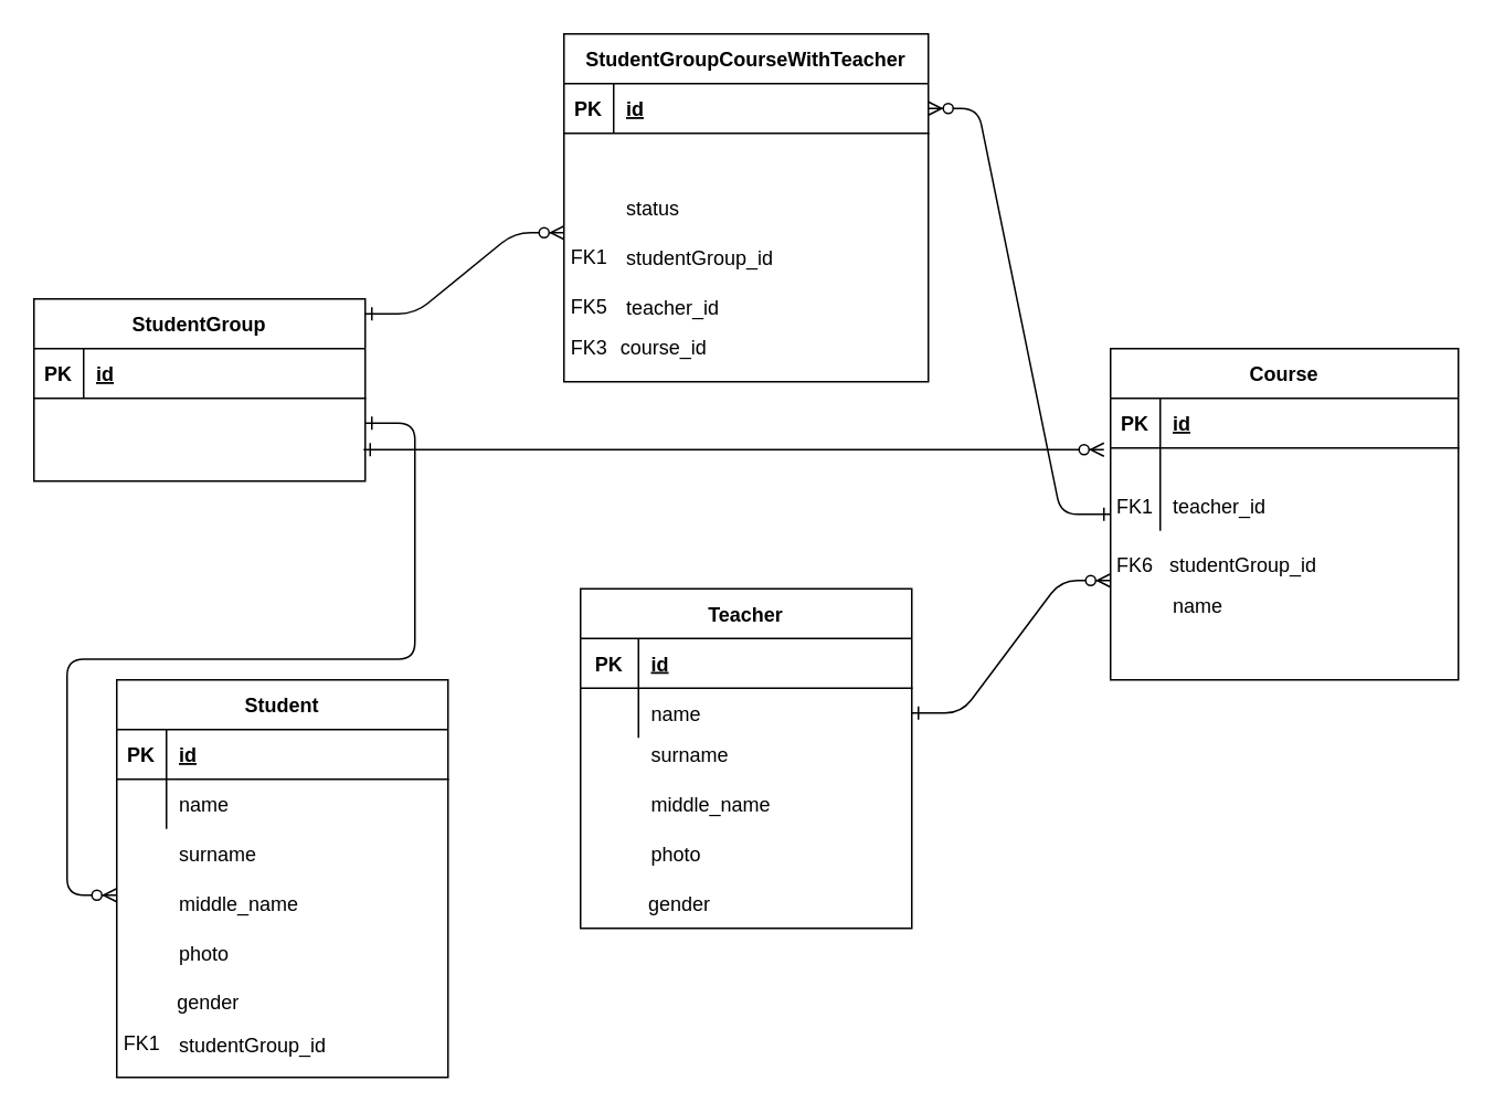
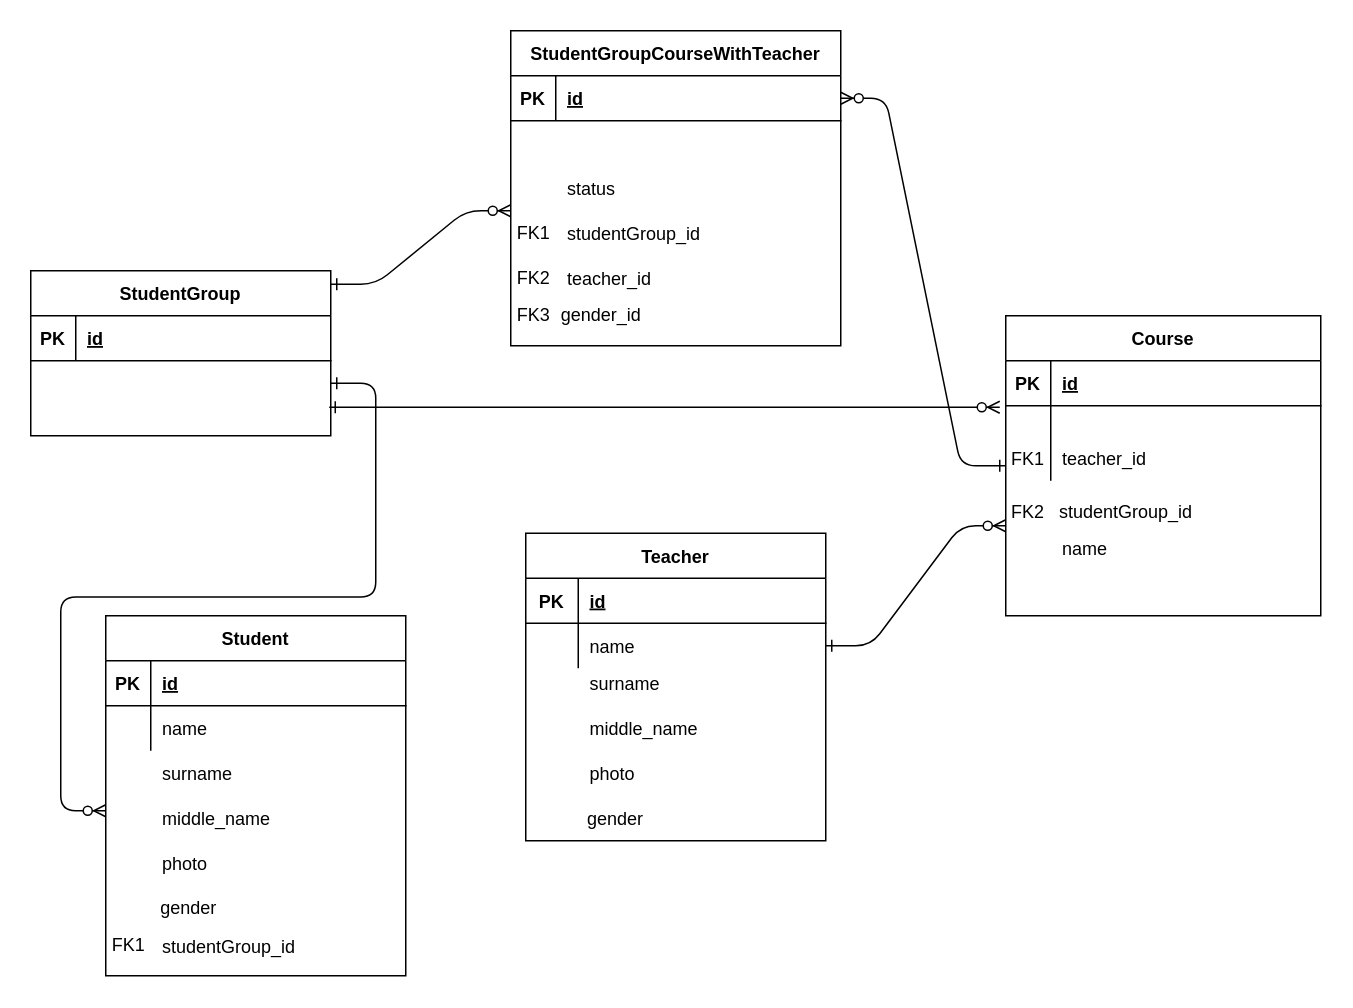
- <mxCell id="54" value="&amp;nbsp; &amp;nbsp;FK5" style="text;html=1;align=center;verticalAlign=middle;resizable=0;points=[];autosize=1;" vertex="1" parent="1"><mxGeometry x="325" y="175" width="50" height="20" as="geometry" /></mxCell>
+ <mxCell id="54" value="&amp;nbsp; &amp;nbsp;FK2" style="text;html=1;align=center;verticalAlign=middle;resizable=0;points=[];autosize=1;" vertex="1" parent="1"><mxGeometry x="325" y="175" width="50" height="20" as="geometry" /></mxCell>
- <mxCell id="58" value="course_id" style="text;html=1;align=center;verticalAlign=middle;resizable=0;points=[];autosize=1;" vertex="1" parent="1"><mxGeometry x="365" y="200" width="70" height="20" as="geometry" /></mxCell>
+ <mxCell id="58" value="gender_id" style="text;html=1;align=center;verticalAlign=middle;resizable=0;points=[];autosize=1;" vertex="1" parent="1"><mxGeometry x="365" y="200" width="70" height="20" as="geometry" /></mxCell>
- <mxCell id="40" value="FK6   studentGroup_id" style="shape=partialRectangle;overflow=hidden;connectable=0;fillColor=none;top=0;left=0;bottom=0;right=0;align=left;spacingLeft=6;" vertex="1" parent="1"><mxGeometry x="666" y="325" width="210" height="30" as="geometry" /></mxCell>
+ <mxCell id="40" value="FK2   studentGroup_id" style="shape=partialRectangle;overflow=hidden;connectable=0;fillColor=none;top=0;left=0;bottom=0;right=0;align=left;spacingLeft=6;" vertex="1" parent="1"><mxGeometry x="666" y="325" width="210" height="30" as="geometry" /></mxCell>
